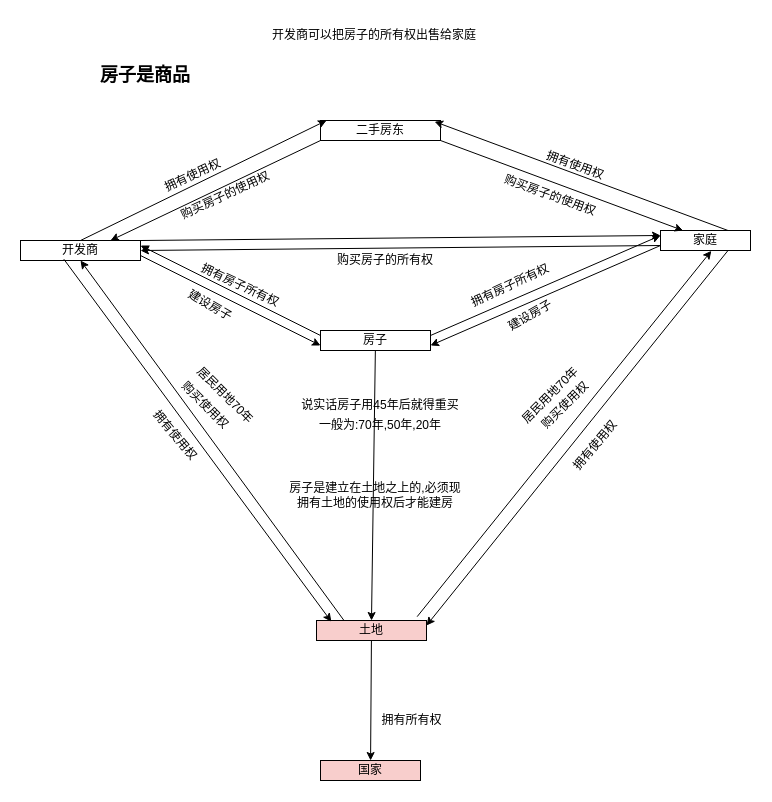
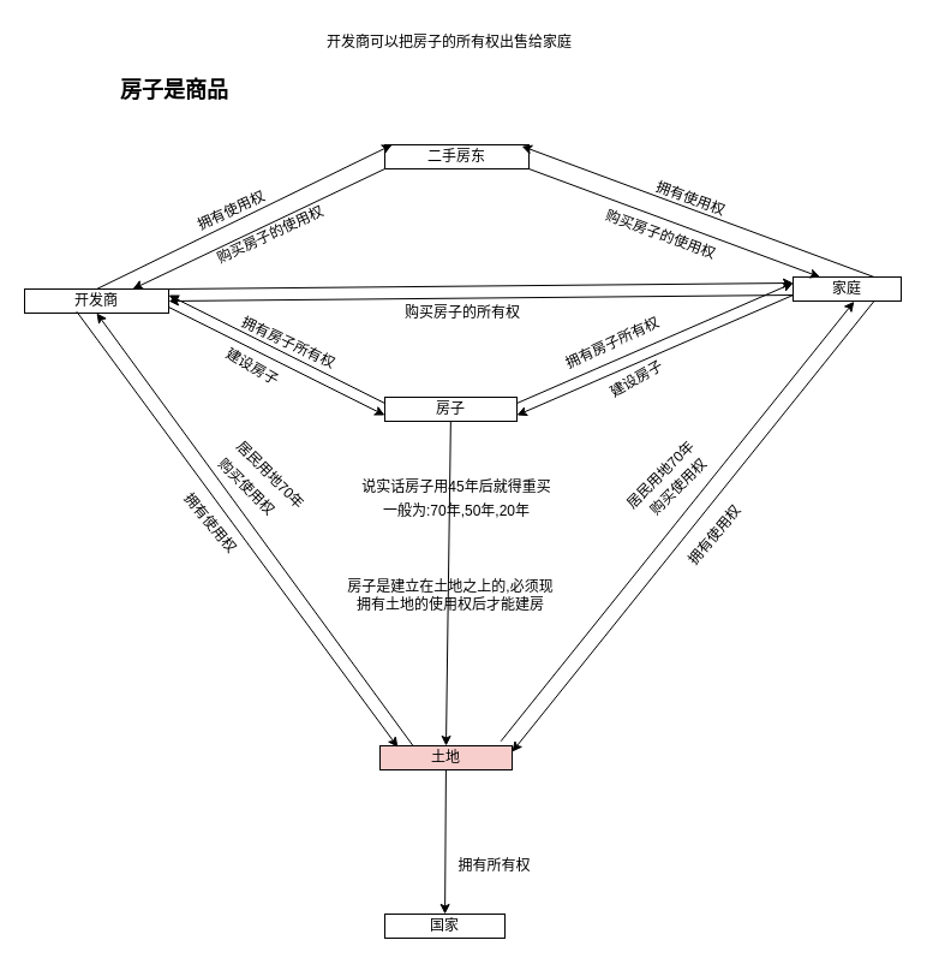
- <mxCell id="4" value="国家" style="rounded=0;whiteSpace=wrap;html=1;fillColor=#f8cecc;" vertex="1" parent="1"><mxGeometry x="320" y="760" width="100" height="20" as="geometry" /></mxCell>
+ <mxCell id="4" value="国家" style="rounded=0;whiteSpace=wrap;html=1;" vertex="1" parent="1"><mxGeometry x="320" y="760" width="100" height="20" as="geometry" /></mxCell>
